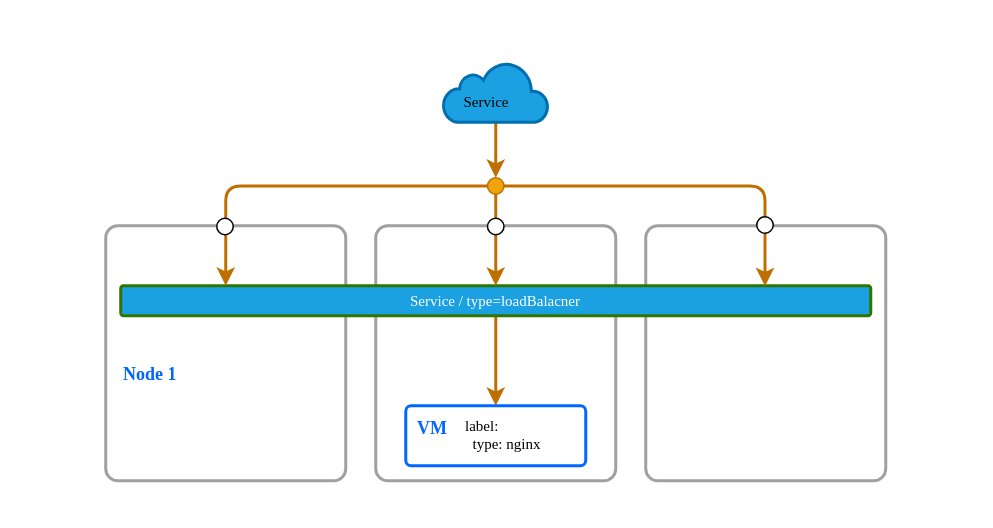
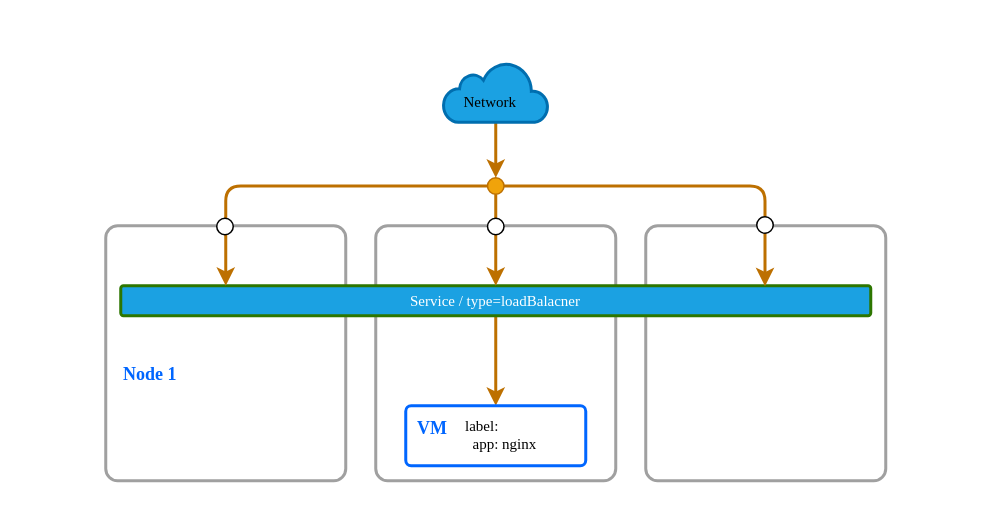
- <mxCell id="15" value="&lt;span style=&quot;font-weight: normal; font-size: 10px;&quot;&gt;&lt;font color=&quot;#000000&quot; style=&quot;font-size: 10px;&quot;&gt;Service&lt;/font&gt;&lt;/span&gt;" style="text;html=1;strokeColor=none;fillColor=none;align=left;verticalAlign=middle;whiteSpace=wrap;rounded=0;fontColor=#0066ff;strokeWidth=2;fontFamily=JetBrains Mono;fontSource=https%3A%2F%2Ffonts.googleapis.com%2Fcss%3Ffamily%3DJetBrains%2BMono;fontSize=10;fontStyle=1" parent="1" vertex="1"><mxGeometry x="307" y="57" width="60" height="20" as="geometry" /></mxCell>
+ <mxCell id="15" value="&lt;span style=&quot;font-weight: normal; font-size: 10px;&quot;&gt;&lt;font color=&quot;#000000&quot; style=&quot;font-size: 10px;&quot;&gt;Network&lt;/font&gt;&lt;/span&gt;" style="text;html=1;strokeColor=none;fillColor=none;align=left;verticalAlign=middle;whiteSpace=wrap;rounded=0;fontColor=#0066ff;strokeWidth=2;fontFamily=JetBrains Mono;fontSource=https%3A%2F%2Ffonts.googleapis.com%2Fcss%3Ffamily%3DJetBrains%2BMono;fontSize=10;fontStyle=1" parent="1" vertex="1"><mxGeometry x="307" y="57" width="60" height="20" as="geometry" /></mxCell>
- <mxCell id="22" value="label:&#10;  type: nginx&#10;" style="text;strokeColor=none;fillColor=none;align=left;verticalAlign=top;whiteSpace=wrap;rounded=0;labelBackgroundColor=none;fontFamily=JetBrains Mono;fontSource=https%3A%2F%2Ffonts.googleapis.com%2Fcss%3Ffamily%3DJetBrains%2BMono;fontColor=#000000;fontSize=10;spacing=3;horizontal=1;" vertex="1" parent="1"><mxGeometry x="307" y="270" width="100" height="29" as="geometry" /></mxCell>
+ <mxCell id="22" value="label:&#10;  app: nginx&#10;" style="text;strokeColor=none;fillColor=none;align=left;verticalAlign=top;whiteSpace=wrap;rounded=0;labelBackgroundColor=none;fontFamily=JetBrains Mono;fontSource=https%3A%2F%2Ffonts.googleapis.com%2Fcss%3Ffamily%3DJetBrains%2BMono;fontColor=#000000;fontSize=10;spacing=3;horizontal=1;" vertex="1" parent="1"><mxGeometry x="307" y="270" width="100" height="29" as="geometry" /></mxCell>
